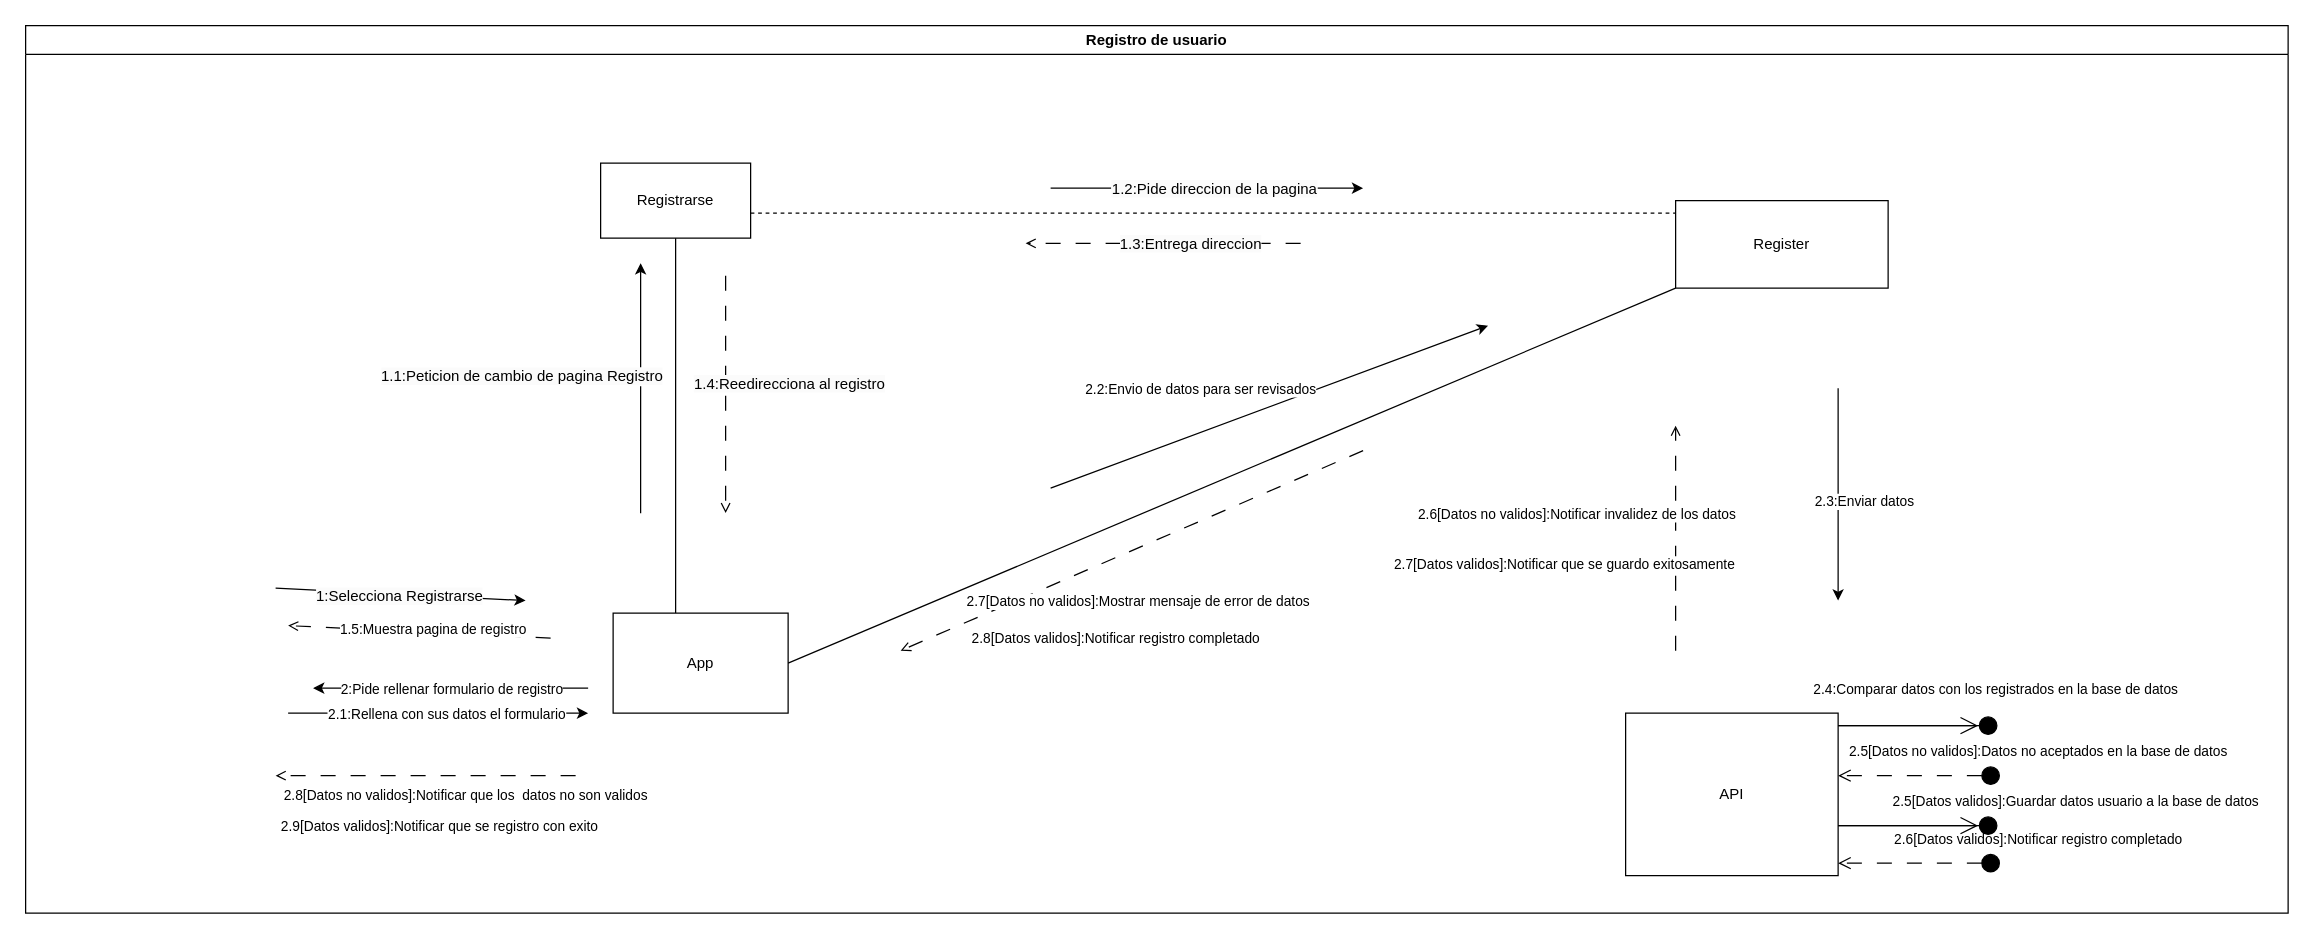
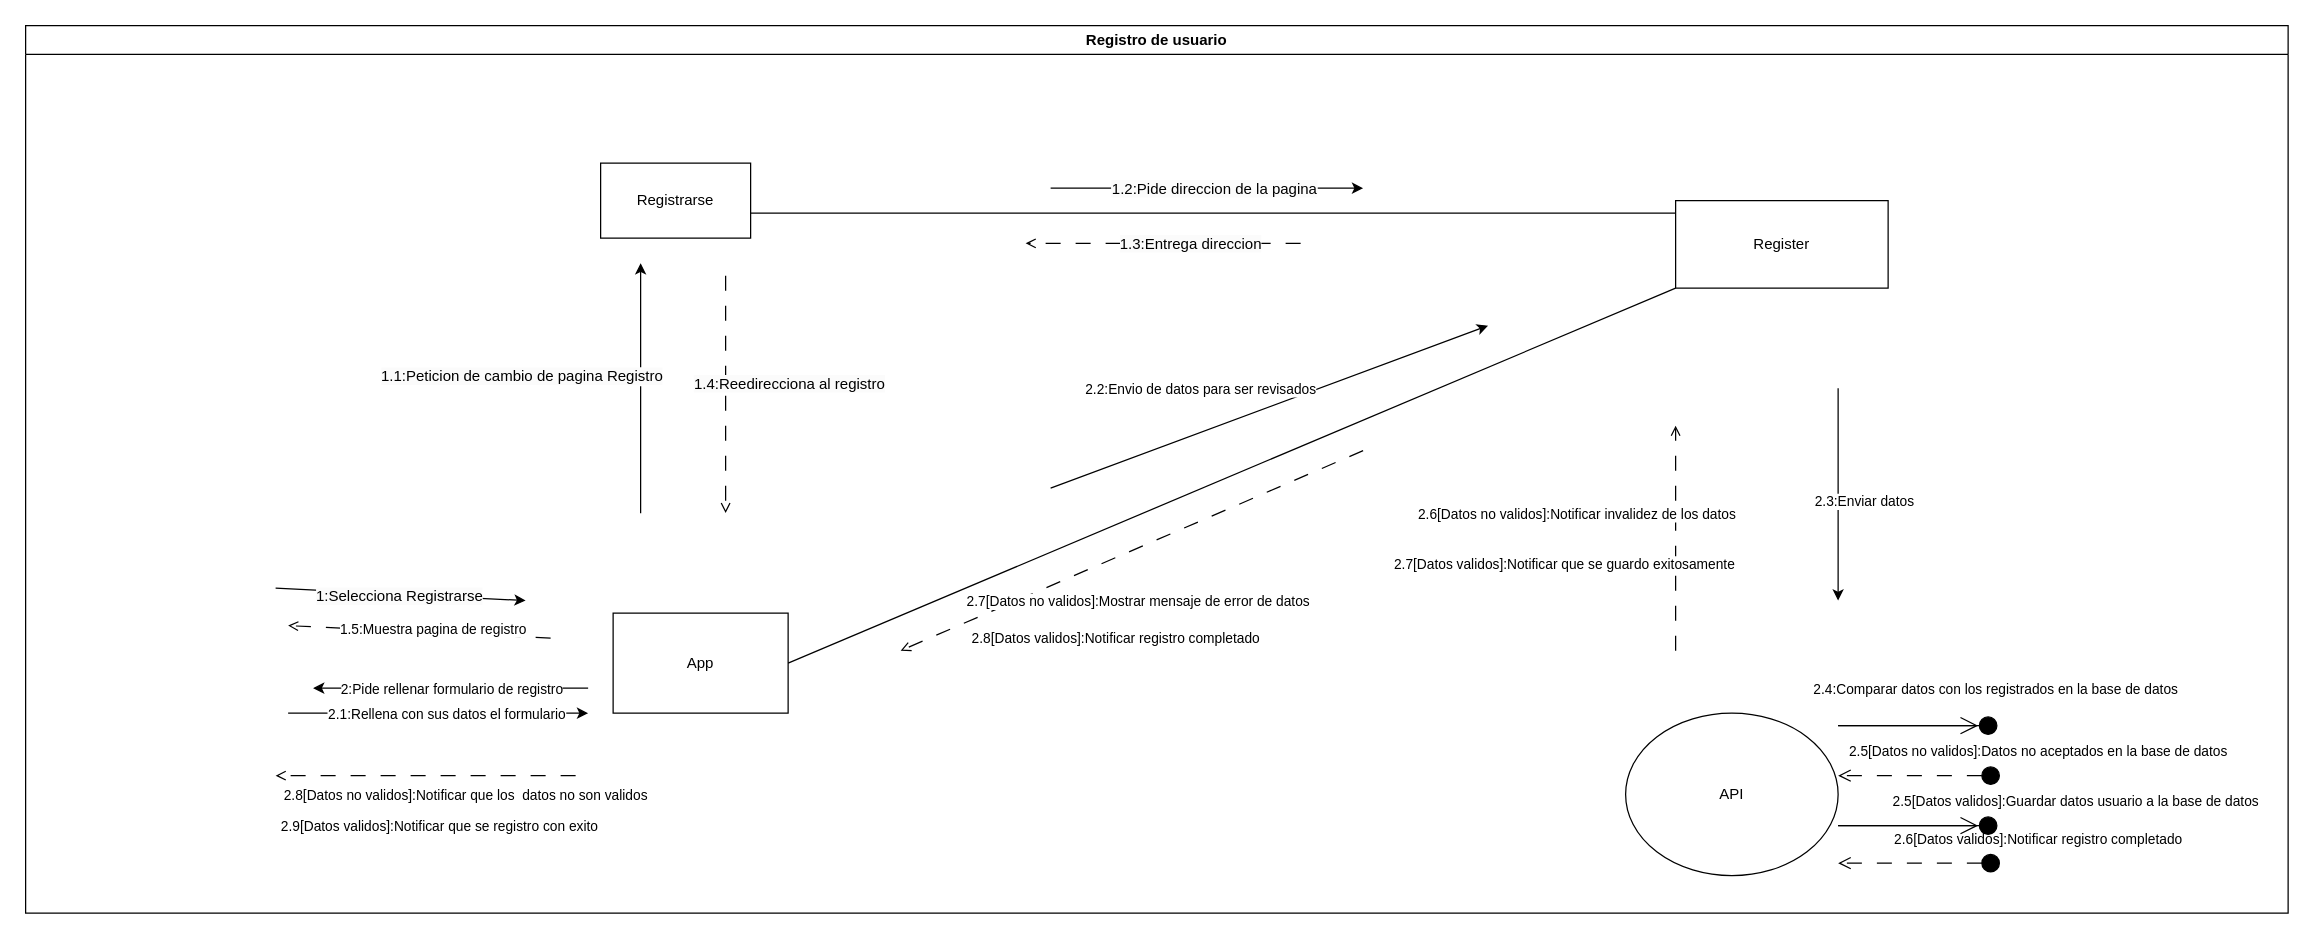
- <mxCell id="3" style="edgeStyle=orthogonalEdgeStyle;rounded=0;orthogonalLoop=1;jettySize=auto;html=1;endArrow=none;endFill=0;dashed=1;" edge="1" parent="2" source="4" target="8"><mxGeometry relative="1" as="geometry"><Array as="points"><mxPoint x="850" y="150" /><mxPoint x="850" y="150" /></Array></mxGeometry></mxCell>
+ <mxCell id="3" style="edgeStyle=orthogonalEdgeStyle;rounded=0;orthogonalLoop=1;jettySize=auto;html=1;endArrow=none;endFill=0;" edge="1" parent="2" source="4" target="8"><mxGeometry relative="1" as="geometry"><Array as="points"><mxPoint x="850" y="150" /><mxPoint x="850" y="150" /></Array></mxGeometry></mxCell>
- <mxCell id="5" style="edgeStyle=orthogonalEdgeStyle;rounded=0;orthogonalLoop=1;jettySize=auto;html=1;endArrow=none;endFill=0;" edge="1" parent="2" source="6" target="4"><mxGeometry relative="1" as="geometry"><Array as="points"><mxPoint x="520" y="360" /><mxPoint x="520" y="360" /></Array></mxGeometry></mxCell>
- <mxCell id="7" value="API" style="rounded=0;whiteSpace=wrap;html=1;" vertex="1" parent="2"><mxGeometry x="1280" y="550" width="170" height="130" as="geometry" /></mxCell>
+ <mxCell id="7" value="API" style="ellipse;whiteSpace=wrap;html=1;" vertex="1" parent="2"><mxGeometry x="1280" y="550" width="170" height="130" as="geometry" /></mxCell>
